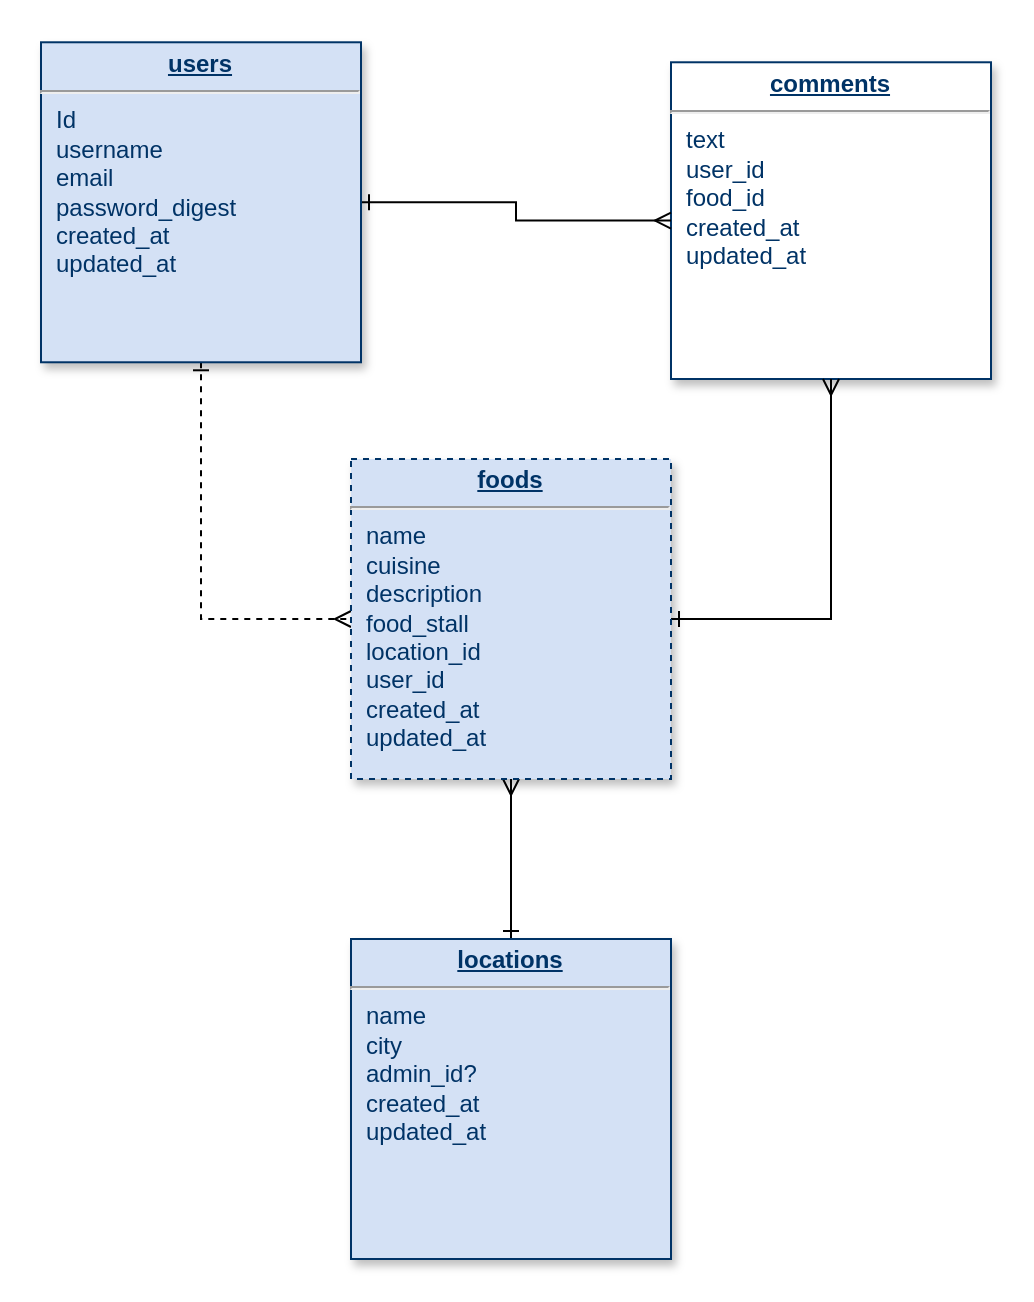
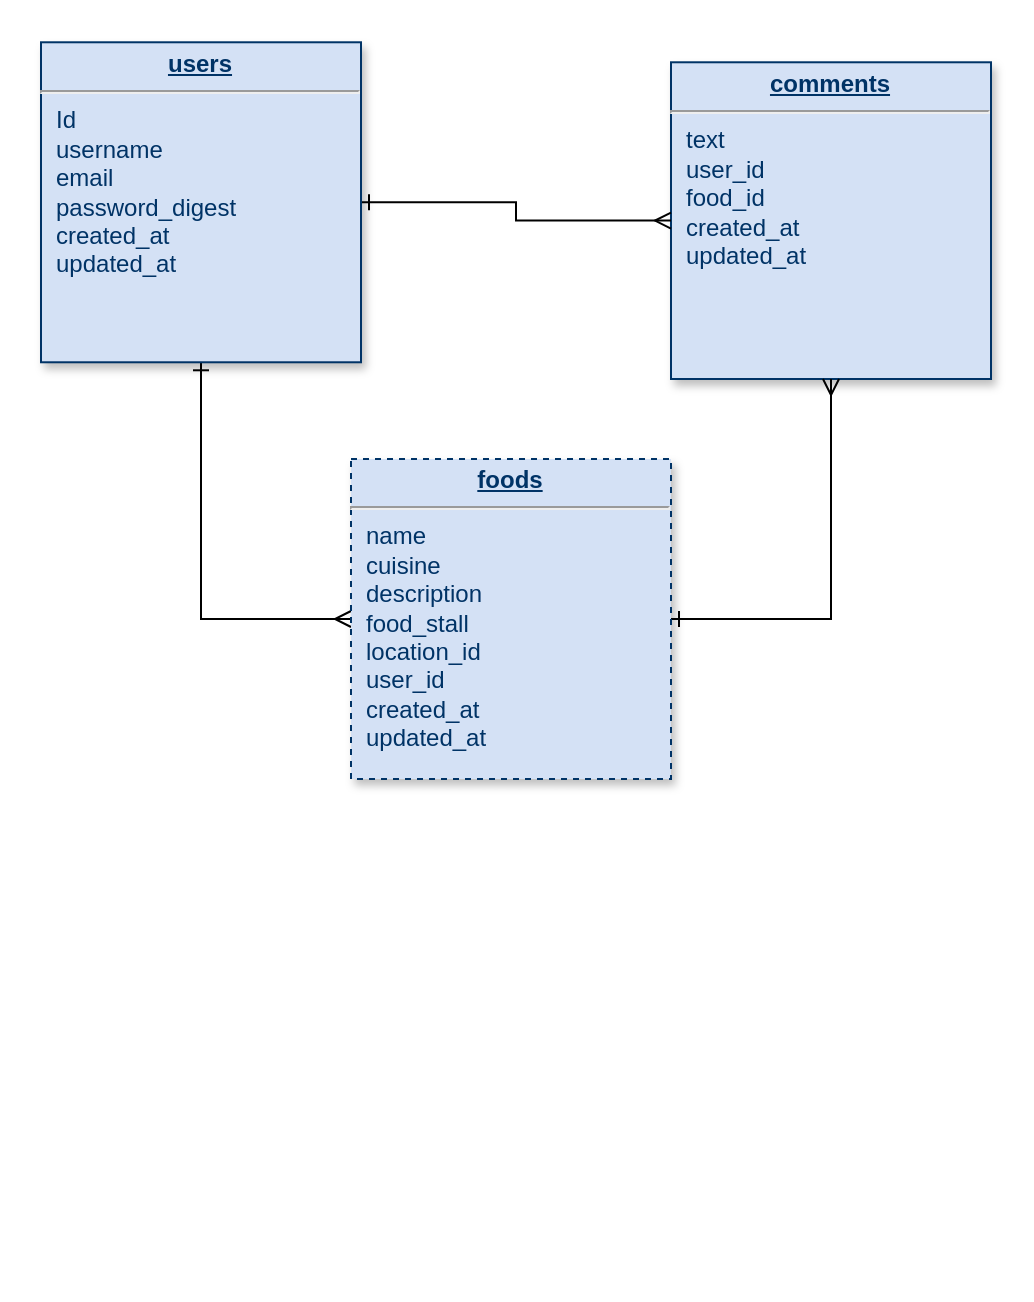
- <mxCell id="2" value="&lt;p style=&quot;margin: 0px ; margin-top: 4px ; text-align: center ; text-decoration: underline&quot;&gt;&lt;b&gt;comments&lt;/b&gt;&lt;/p&gt;&lt;hr&gt;&lt;p style=&quot;margin: 0px 0px 0px 8px&quot;&gt;text&lt;/p&gt;&lt;p style=&quot;margin: 0px 0px 0px 8px&quot;&gt;user_id&lt;/p&gt;&lt;p style=&quot;margin: 0px 0px 0px 8px&quot;&gt;food_id&lt;/p&gt;&lt;p style=&quot;margin: 0px 0px 0px 8px&quot;&gt;created_at&lt;/p&gt;&lt;p style=&quot;margin: 0px 0px 0px 8px&quot;&gt;updated_at&lt;/p&gt;" style="verticalAlign=top;align=left;overflow=fill;fontSize=12;fontFamily=Helvetica;html=1;strokeColor=#003366;shadow=1;fillColor=#ffffff;fontColor=#003366;" parent="1" vertex="1"><mxGeometry x="335" y="30.64" width="160" height="158.36" as="geometry" /></mxCell>
+ <mxCell id="2" value="&lt;p style=&quot;margin: 0px ; margin-top: 4px ; text-align: center ; text-decoration: underline&quot;&gt;&lt;b&gt;comments&lt;/b&gt;&lt;/p&gt;&lt;hr&gt;&lt;p style=&quot;margin: 0px 0px 0px 8px&quot;&gt;text&lt;/p&gt;&lt;p style=&quot;margin: 0px 0px 0px 8px&quot;&gt;user_id&lt;/p&gt;&lt;p style=&quot;margin: 0px 0px 0px 8px&quot;&gt;food_id&lt;/p&gt;&lt;p style=&quot;margin: 0px 0px 0px 8px&quot;&gt;created_at&lt;/p&gt;&lt;p style=&quot;margin: 0px 0px 0px 8px&quot;&gt;updated_at&lt;/p&gt;" style="verticalAlign=top;align=left;overflow=fill;fontSize=12;fontFamily=Helvetica;html=1;strokeColor=#003366;shadow=1;fillColor=#D4E1F5;fontColor=#003366" parent="1" vertex="1"><mxGeometry x="335" y="30.64" width="160" height="158.36" as="geometry" /></mxCell>
- <mxCell id="6" style="edgeStyle=orthogonalEdgeStyle;rounded=0;orthogonalLoop=1;jettySize=auto;html=1;entryX=0;entryY=0.5;entryDx=0;entryDy=0;startArrow=ERone;startFill=0;endArrow=ERmany;endFill=0;exitX=0.5;exitY=1;exitDx=0;exitDy=0;dashed=1;" edge="1" parent="1" source="7" target="9"><mxGeometry relative="1" as="geometry" /></mxCell>
+ <mxCell id="6" style="edgeStyle=orthogonalEdgeStyle;rounded=0;orthogonalLoop=1;jettySize=auto;html=1;entryX=0;entryY=0.5;entryDx=0;entryDy=0;startArrow=ERone;startFill=0;endArrow=ERmany;endFill=0;exitX=0.5;exitY=1;exitDx=0;exitDy=0;" edge="1" parent="1" source="7" target="9"><mxGeometry relative="1" as="geometry" /></mxCell>
- <mxCell id="3" style="edgeStyle=orthogonalEdgeStyle;rounded=0;orthogonalLoop=1;jettySize=auto;html=1;startArrow=ERone;startFill=0;endArrow=ERmany;endFill=0;entryX=0.5;entryY=1;entryDx=0;entryDy=0;" edge="1" parent="1" source="4" target="9"><mxGeometry relative="1" as="geometry"><mxPoint x="375" y="469" as="targetPoint" /></mxGeometry></mxCell>
- <mxCell id="4" value="&lt;p style=&quot;margin: 0px ; margin-top: 4px ; text-align: center ; text-decoration: underline&quot;&gt;&lt;strong&gt;locations&lt;/strong&gt;&lt;/p&gt;&lt;hr&gt;&lt;p style=&quot;margin: 0px 0px 0px 8px&quot;&gt;name&lt;/p&gt;&lt;p style=&quot;margin: 0px 0px 0px 8px&quot;&gt;city&lt;/p&gt;&lt;p style=&quot;margin: 0px 0px 0px 8px&quot;&gt;admin_id?&lt;/p&gt;&lt;p style=&quot;margin: 0px 0px 0px 8px&quot;&gt;created_at&lt;/p&gt;&lt;p style=&quot;margin: 0px 0px 0px 8px&quot;&gt;updated_at&lt;/p&gt;" style="verticalAlign=top;align=left;overflow=fill;fontSize=12;fontFamily=Helvetica;html=1;strokeColor=#003366;shadow=1;fillColor=#D4E1F5;fontColor=#003366" parent="1" vertex="1"><mxGeometry x="175" y="469" width="160" height="160" as="geometry" /></mxCell>
